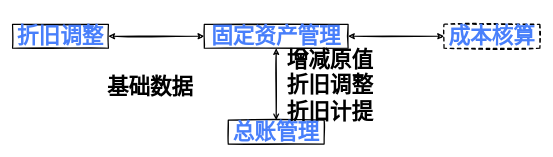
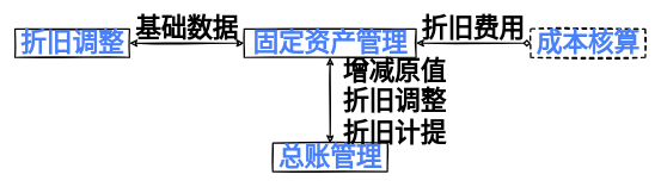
+ <mxCell id="12" value="&lt;b&gt;&lt;font style=&quot;font-size: 36px&quot; face=&quot;FZJingLeiS-R-GB&quot;&gt;折旧费用&lt;br&gt;&lt;/font&gt;&lt;/b&gt;" style="text;html=1;strokeColor=none;fillColor=none;align=center;verticalAlign=middle;whiteSpace=wrap;rounded=0;" vertex="1" parent="2"><mxGeometry x="560" width="160" height="40" as="geometry" /></mxCell>
- <mxCell id="10" style="edgeStyle=orthogonalEdgeStyle;rounded=0;sketch=1;orthogonalLoop=1;jettySize=auto;html=1;exitX=1;exitY=0.5;exitDx=0;exitDy=0;fontFamily=FZJingLeiS-R-GB;fontSize=36;startArrow=classic;startFill=1;strokeWidth=2;" edge="1" parent="2" source="5" target="9"><mxGeometry relative="1" as="geometry" /></mxCell>
+ <mxCell id="10" style="edgeStyle=orthogonalEdgeStyle;rounded=0;sketch=1;orthogonalLoop=1;jettySize=auto;html=1;exitX=1;exitY=0.5;exitDx=0;exitDy=0;fontFamily=FZJingLeiS-R-GB;fontSize=36;startArrow=classic;startFill=1;strokeWidth=2;endArrow=diamond;" edge="1" parent="2" source="5" target="9"><mxGeometry relative="1" as="geometry" /></mxCell>
- <mxCell id="11" value="&lt;b&gt;&lt;font style=&quot;font-size: 36px&quot; face=&quot;FZJingLeiS-R-GB&quot;&gt;基础数据&lt;br&gt;&lt;/font&gt;&lt;/b&gt;" style="text;html=1;strokeColor=none;fillColor=none;align=center;verticalAlign=middle;whiteSpace=wrap;rounded=0;" vertex="1" parent="2"><mxGeometry x="150" y="105" width="160" height="40" as="geometry" /></mxCell>
+ <mxCell id="11" value="&lt;b&gt;&lt;font style=&quot;font-size: 36px&quot; face=&quot;FZJingLeiS-R-GB&quot;&gt;基础数据&lt;br&gt;&lt;/font&gt;&lt;/b&gt;" style="text;html=1;strokeColor=none;fillColor=none;align=center;verticalAlign=middle;whiteSpace=wrap;rounded=0;" vertex="1" parent="2"><mxGeometry x="160" width="160" height="40" as="geometry" /></mxCell>
- <mxCell id="8" style="edgeStyle=orthogonalEdgeStyle;rounded=0;sketch=1;orthogonalLoop=1;jettySize=auto;html=1;exitX=0.5;exitY=1;exitDx=0;exitDy=0;entryX=0.5;entryY=0;entryDx=0;entryDy=0;fontFamily=FZJingLeiS-R-GB;fontSize=36;startArrow=classic;startFill=1;strokeWidth=2;endArrow=open;" edge="1" parent="2" source="5" target="7"><mxGeometry relative="1" as="geometry" /></mxCell>
+ <mxCell id="8" style="edgeStyle=orthogonalEdgeStyle;rounded=0;sketch=1;orthogonalLoop=1;jettySize=auto;html=1;exitX=0.5;exitY=1;exitDx=0;exitDy=0;entryX=0.5;entryY=0;entryDx=0;entryDy=0;fontFamily=FZJingLeiS-R-GB;fontSize=36;startArrow=classic;startFill=1;strokeWidth=2;" edge="1" parent="2" source="5" target="7"><mxGeometry relative="1" as="geometry" /></mxCell>
